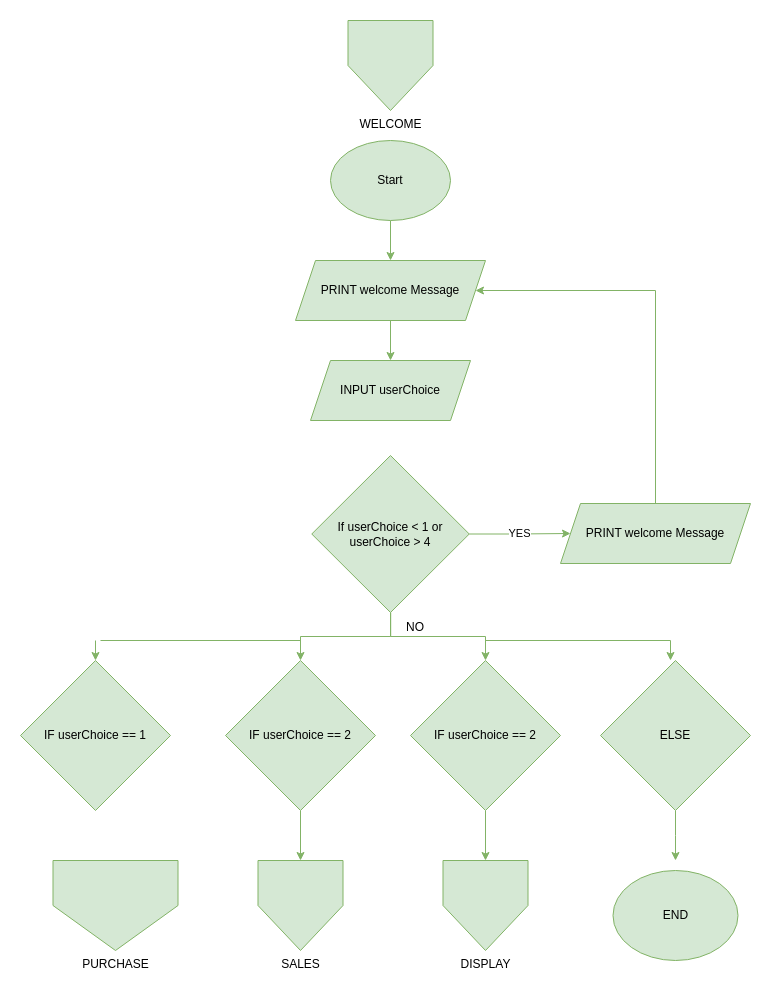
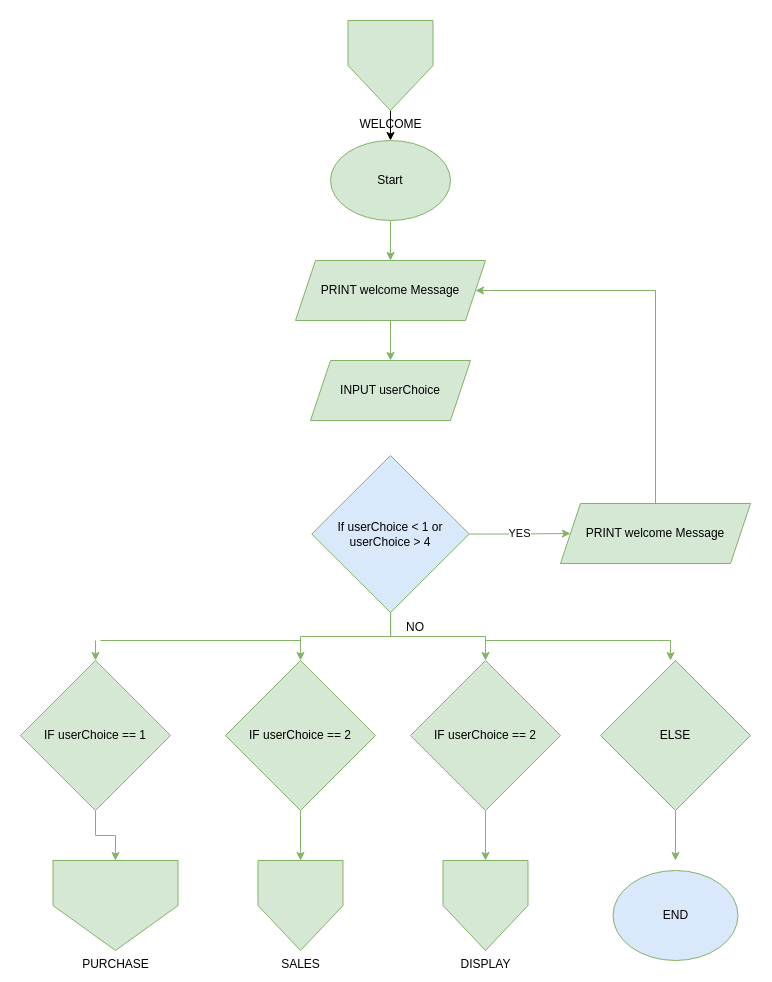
+ <mxCell id="30" value="" style="edgeStyle=orthogonalEdgeStyle;rounded=0;orthogonalLoop=1;jettySize=auto;html=1;" edge="1" parent="1" source="31" target="3"><mxGeometry relative="1" as="geometry" /></mxCell>
- <mxCell id="10" value="If userChoice &amp;lt; 1 or&lt;br&gt;userChoice &amp;gt; 4" style="rhombus;whiteSpace=wrap;html=1;fillColor=#d5e8d4;strokeColor=#82b366;" vertex="1" parent="1"><mxGeometry x="311.25" y="455" width="157.5" height="157" as="geometry" /></mxCell>
+ <mxCell id="10" value="If userChoice &amp;lt; 1 or&lt;br&gt;userChoice &amp;gt; 4" style="rhombus;whiteSpace=wrap;html=1;fillColor=#dae8fc;strokeColor=#82b366;" vertex="1" parent="1"><mxGeometry x="311.25" y="455" width="157.5" height="157" as="geometry" /></mxCell>
+ <mxCell id="13" style="edgeStyle=orthogonalEdgeStyle;rounded=0;orthogonalLoop=1;jettySize=auto;html=1;entryX=0.5;entryY=0;entryDx=0;entryDy=0;fillColor=#d5e8d4;strokeColor=#82b366;" edge="1" parent="1" source="14" target="25"><mxGeometry relative="1" as="geometry" /></mxCell>
- <mxCell id="28" value="END" style="ellipse;whiteSpace=wrap;html=1;fillColor=#d5e8d4;strokeColor=#82b366;" vertex="1" parent="1"><mxGeometry x="612.5" y="870" width="125" height="90" as="geometry" /></mxCell>
+ <mxCell id="28" value="END" style="ellipse;whiteSpace=wrap;html=1;fillColor=#dae8fc;strokeColor=#82b366;" vertex="1" parent="1"><mxGeometry x="612.5" y="870" width="125" height="90" as="geometry" /></mxCell>
